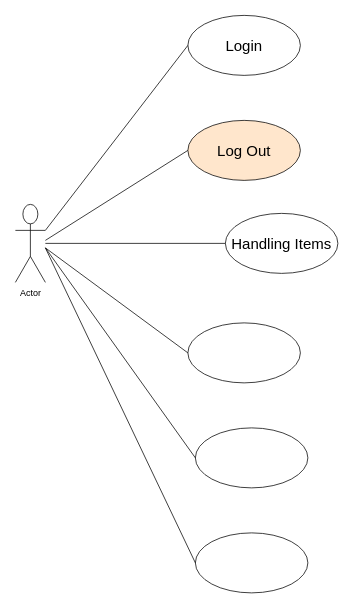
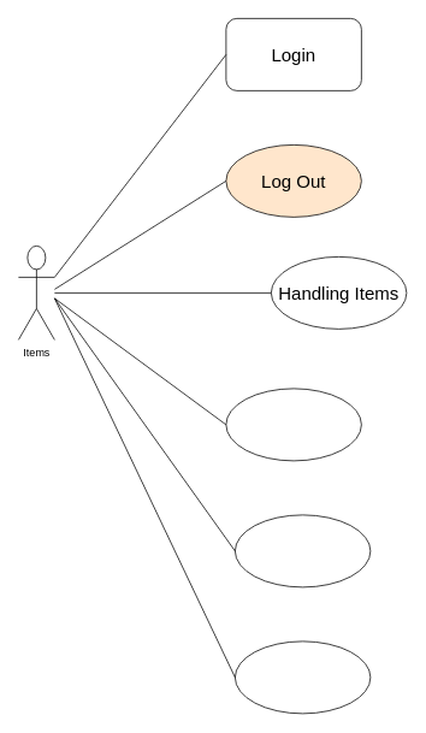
- <mxCell id="2" value="Login" style="ellipse;whiteSpace=wrap;html=1;fontSize=20;" vertex="1" parent="1"><mxGeometry x="250" y="20" width="150" height="80" as="geometry" /></mxCell>
+ <mxCell id="2" value="Login" style="whiteSpace=wrap;html=1;fontSize=20;rounded=1;" vertex="1" parent="1"><mxGeometry x="250" y="20" width="150" height="80" as="geometry" /></mxCell>
- <mxCell id="7" value="Actor" style="shape=umlActor;verticalLabelPosition=bottom;verticalAlign=top;html=1;outlineConnect=0;" vertex="1" parent="1"><mxGeometry x="20" y="272" width="40" height="104" as="geometry" /></mxCell>
+ <mxCell id="7" value="Items" style="shape=umlActor;verticalLabelPosition=bottom;verticalAlign=top;html=1;outlineConnect=0;" vertex="1" parent="1"><mxGeometry x="20" y="272" width="40" height="104" as="geometry" /></mxCell>
